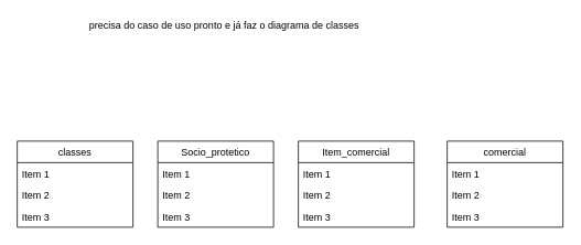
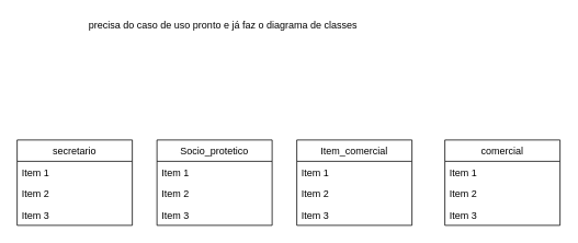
- <mxCell id="10" value="classes" style="swimlane;fontStyle=0;childLayout=stackLayout;horizontal=1;startSize=26;horizontalStack=0;resizeParent=1;resizeParentMax=0;resizeLast=0;collapsible=1;marginBottom=0;" vertex="1" parent="1"><mxGeometry x="20" y="170" width="140" height="104" as="geometry" /></mxCell>
+ <mxCell id="10" value="secretario" style="swimlane;fontStyle=0;childLayout=stackLayout;horizontal=1;startSize=26;horizontalStack=0;resizeParent=1;resizeParentMax=0;resizeLast=0;collapsible=1;marginBottom=0;" vertex="1" parent="1"><mxGeometry x="20" y="170" width="140" height="104" as="geometry" /></mxCell>
